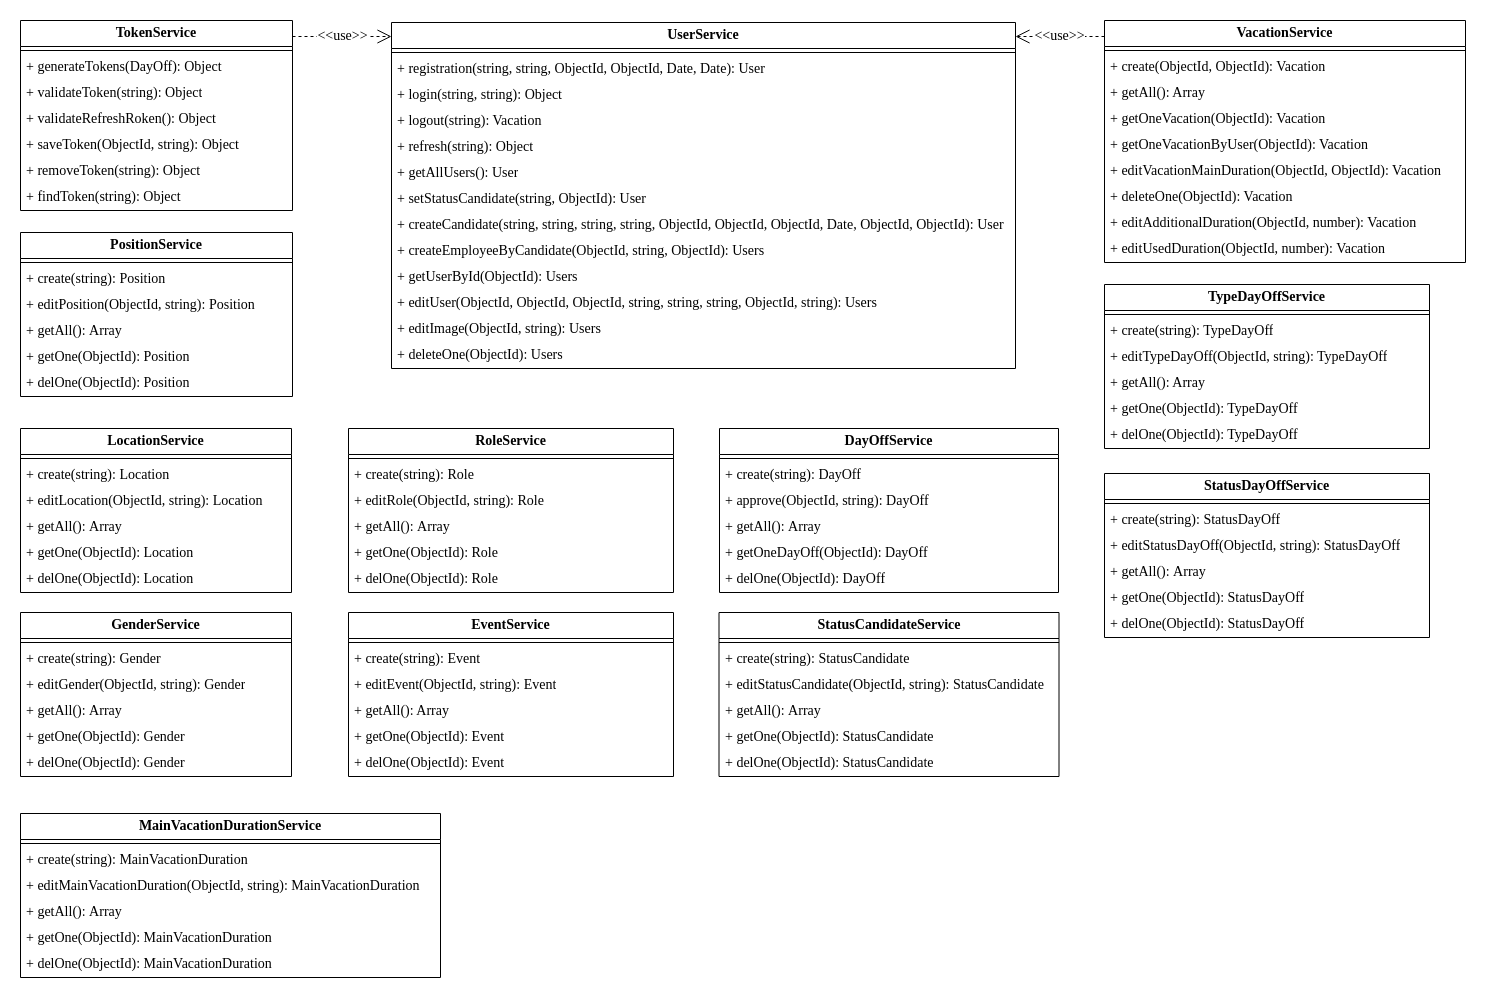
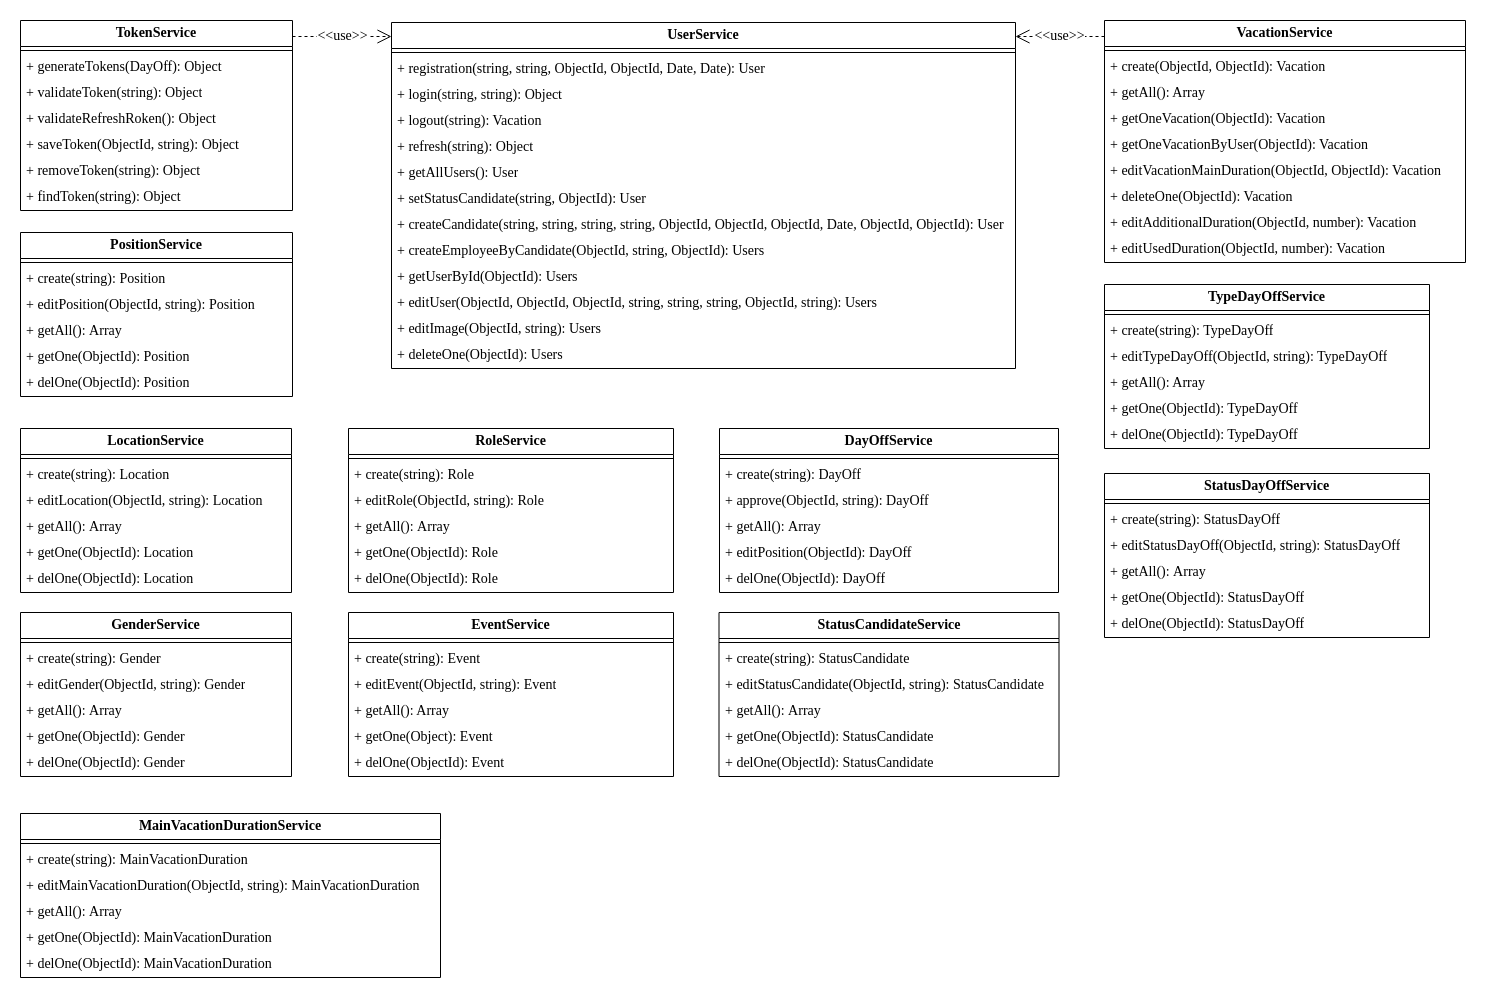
- <mxCell id="96" value="&lt;font style=&quot;font-size: 14px;&quot;&gt;&lt;font style=&quot;font-size: 14px;&quot;&gt;+ getOneDayOff(ObjectId):&amp;nbsp;&lt;/font&gt;DayOff&lt;/font&gt;" style="text;strokeColor=none;fillColor=none;align=left;verticalAlign=middle;spacingLeft=4;spacingRight=4;overflow=hidden;rotatable=0;points=[[0,0.5],[1,0.5]];portConstraint=eastwest;whiteSpace=wrap;html=1;fontFamily=Times New Roman;fontSize=14;" parent="91" vertex="1"><mxGeometry y="112" width="339" height="26" as="geometry" /></mxCell>
+ <mxCell id="96" value="&lt;font style=&quot;font-size: 14px;&quot;&gt;&lt;font style=&quot;font-size: 14px;&quot;&gt;+ editPosition(ObjectId):&amp;nbsp;&lt;/font&gt;DayOff&lt;/font&gt;" style="text;strokeColor=none;fillColor=none;align=left;verticalAlign=middle;spacingLeft=4;spacingRight=4;overflow=hidden;rotatable=0;points=[[0,0.5],[1,0.5]];portConstraint=eastwest;whiteSpace=wrap;html=1;fontFamily=Times New Roman;fontSize=14;" parent="91" vertex="1"><mxGeometry y="112" width="339" height="26" as="geometry" /></mxCell>
- <mxCell id="103" value="&lt;font style=&quot;font-size: 14px;&quot;&gt;&lt;font style=&quot;font-size: 14px;&quot;&gt;+ getOne(ObjectId):&amp;nbsp;&lt;/font&gt;Event&lt;/font&gt;" style="text;strokeColor=none;fillColor=none;align=left;verticalAlign=middle;spacingLeft=4;spacingRight=4;overflow=hidden;rotatable=0;points=[[0,0.5],[1,0.5]];portConstraint=eastwest;whiteSpace=wrap;html=1;fontFamily=Times New Roman;fontSize=14;" parent="98" vertex="1"><mxGeometry y="112" width="325" height="26" as="geometry" /></mxCell>
+ <mxCell id="103" value="&lt;font style=&quot;font-size: 14px;&quot;&gt;&lt;font style=&quot;font-size: 14px;&quot;&gt;+ getOne(Object):&amp;nbsp;&lt;/font&gt;Event&lt;/font&gt;" style="text;strokeColor=none;fillColor=none;align=left;verticalAlign=middle;spacingLeft=4;spacingRight=4;overflow=hidden;rotatable=0;points=[[0,0.5],[1,0.5]];portConstraint=eastwest;whiteSpace=wrap;html=1;fontFamily=Times New Roman;fontSize=14;" parent="98" vertex="1"><mxGeometry y="112" width="325" height="26" as="geometry" /></mxCell>
